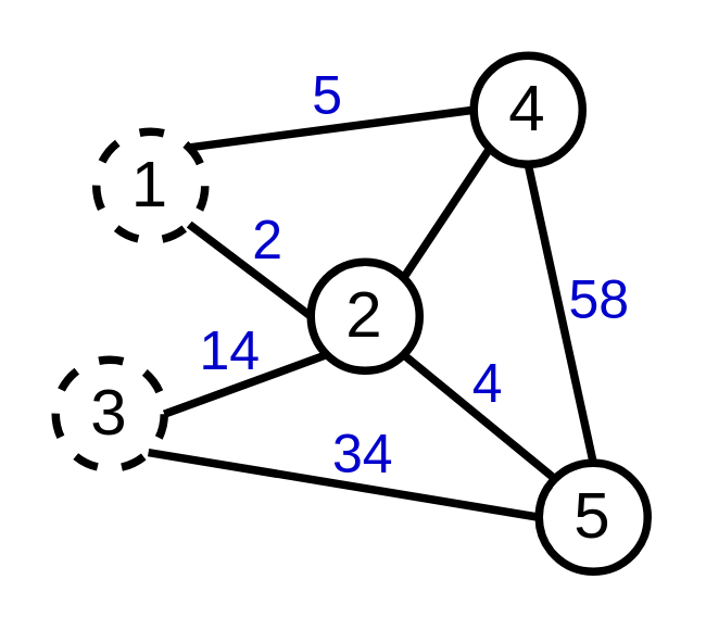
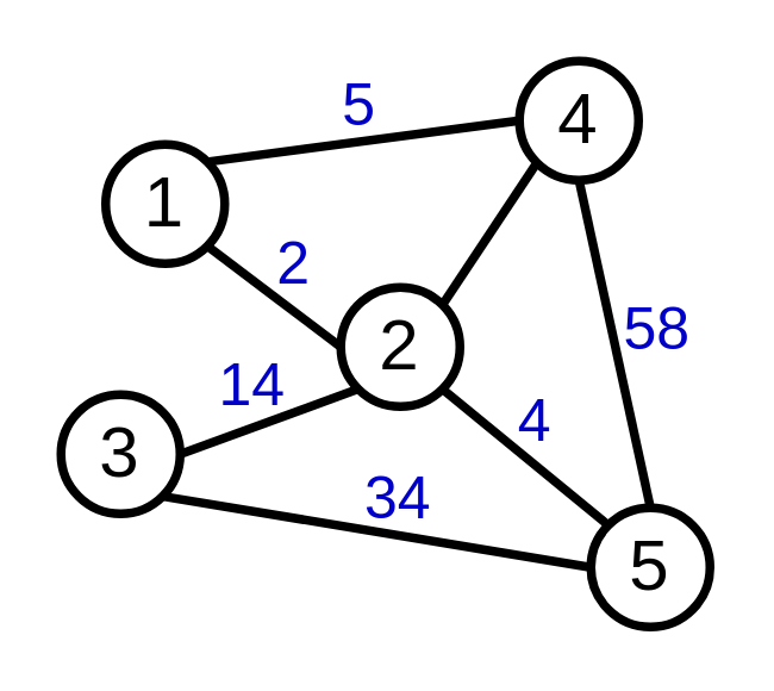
- <mxCell id="20" value="1" style="ellipse;whiteSpace=wrap;html=1;aspect=fixed;strokeWidth=3;fontSize=24;dashed=1;" vertex="1" parent="2"><mxGeometry x="15" y="28" width="40" height="40" as="geometry" /></mxCell>
+ <mxCell id="20" value="1" style="ellipse;whiteSpace=wrap;html=1;aspect=fixed;strokeWidth=3;fontSize=24;" vertex="1" parent="2"><mxGeometry x="15" y="28" width="40" height="40" as="geometry" /></mxCell>
- <mxCell id="4" value="3" style="ellipse;whiteSpace=wrap;html=1;aspect=fixed;strokeWidth=3;fontSize=24;dashed=1;" vertex="1" parent="2"><mxGeometry y="112" width="40" height="40" as="geometry" /></mxCell>
+ <mxCell id="4" value="3" style="ellipse;whiteSpace=wrap;html=1;aspect=fixed;strokeWidth=3;fontSize=24;" vertex="1" parent="2"><mxGeometry y="112" width="40" height="40" as="geometry" /></mxCell>
